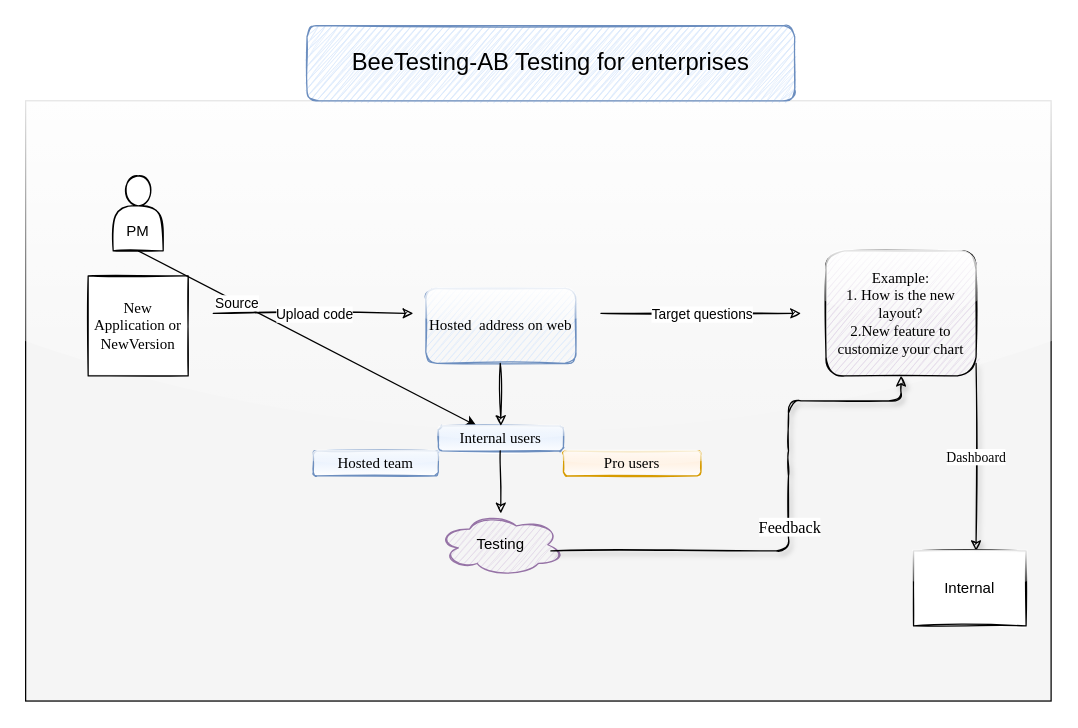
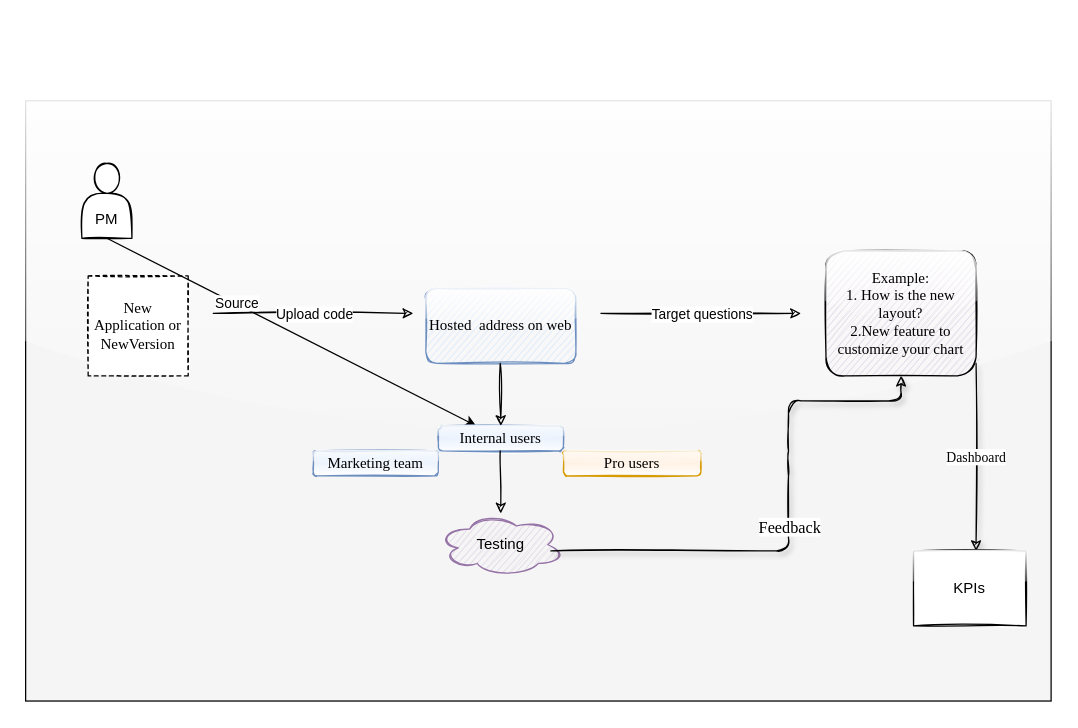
- <mxCell id="3" value="&lt;font style=&quot;font-size: 19px&quot;&gt;BeeTesting-AB Testing for enterprises&lt;/font&gt;" style="rounded=1;whiteSpace=wrap;html=1;fillColor=#dae8fc;strokeColor=#6c8ebf;sketch=1;fillStyle=zigzag;" vertex="1" parent="1"><mxGeometry x="245" y="20" width="390" height="60" as="geometry" /></mxCell>
- <mxCell id="5" value="&lt;br&gt;&lt;br&gt;PM" style="shape=actor;whiteSpace=wrap;html=1;sketch=1;" vertex="1" parent="1"><mxGeometry x="90" y="140" width="40" height="60" as="geometry" /></mxCell>
+ <mxCell id="5" value="&lt;br&gt;&lt;br&gt;PM" style="shape=actor;whiteSpace=wrap;html=1;sketch=1;" vertex="1" parent="1"><mxGeometry x="65" y="130" width="40" height="60" as="geometry" /></mxCell>
- <mxCell id="4" value="&lt;font face=&quot;Comic Sans MS&quot;&gt;New Application or NewVersion&lt;/font&gt;" style="whiteSpace=wrap;html=1;aspect=fixed;rounded=0;shadow=0;glass=0;sketch=1;" vertex="1" parent="1"><mxGeometry x="70" y="220" width="80" height="80" as="geometry" /></mxCell>
+ <mxCell id="4" value="&lt;font face=&quot;Comic Sans MS&quot;&gt;New Application or NewVersion&lt;/font&gt;" style="whiteSpace=wrap;html=1;aspect=fixed;rounded=0;shadow=0;glass=0;sketch=1;dashed=1;" vertex="1" parent="1"><mxGeometry x="70" y="220" width="80" height="80" as="geometry" /></mxCell>
- <mxCell id="15" value="&lt;font face=&quot;Comic Sans MS&quot;&gt;Hosted team&lt;/font&gt;" style="rounded=1;whiteSpace=wrap;html=1;shadow=0;glass=1;sketch=1;strokeColor=#6c8ebf;fillColor=#dae8fc;gradientColor=#ffffff;" vertex="1" parent="1"><mxGeometry x="250" y="360" width="100" height="20" as="geometry" /></mxCell>
+ <mxCell id="15" value="&lt;font face=&quot;Comic Sans MS&quot;&gt;Marketing team&lt;/font&gt;" style="rounded=1;whiteSpace=wrap;html=1;shadow=0;glass=1;sketch=1;strokeColor=#6c8ebf;fillColor=#dae8fc;gradientColor=#ffffff;" vertex="1" parent="1"><mxGeometry x="250" y="360" width="100" height="20" as="geometry" /></mxCell>
- <mxCell id="23" value="Internal" style="rounded=0;whiteSpace=wrap;html=1;shadow=0;glass=1;sketch=1;strokeColor=#000000;gradientColor=#ffffff;" vertex="1" parent="1"><mxGeometry x="730" y="440" width="90" height="60" as="geometry" /></mxCell>
+ <mxCell id="23" value="KPIs" style="rounded=0;whiteSpace=wrap;html=1;shadow=0;glass=1;sketch=1;strokeColor=#000000;gradientColor=#ffffff;" vertex="1" parent="1"><mxGeometry x="730" y="440" width="90" height="60" as="geometry" /></mxCell>
